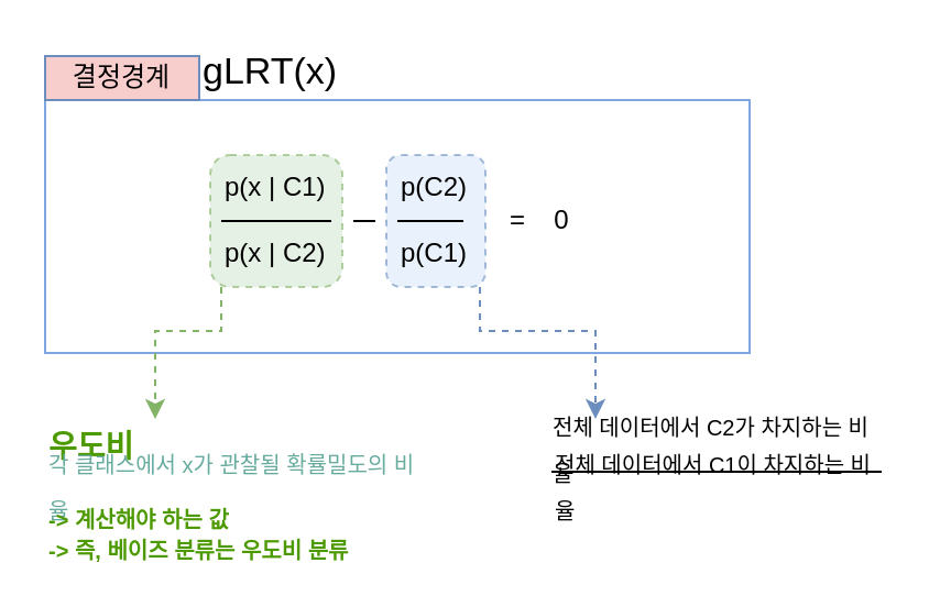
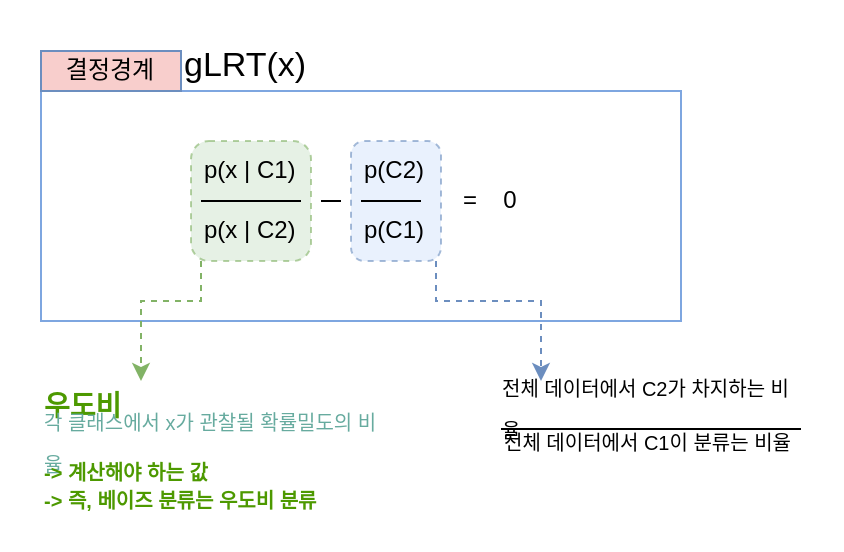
- <mxCell id="19" value="&lt;font style=&quot;font-size: 10px;&quot;&gt;전체 데이터에서 C1이 차지하는 비율&amp;nbsp;&lt;/font&gt;" style="text;strokeColor=none;align=left;fillColor=none;html=1;verticalAlign=middle;whiteSpace=wrap;rounded=0;fontSize=17;" vertex="1" parent="1"><mxGeometry x="250" y="214" width="150" height="11" as="geometry" /></mxCell>
+ <mxCell id="19" value="&lt;font style=&quot;font-size: 10px;&quot;&gt;전체 데이터에서 C1이 분류는 비율&amp;nbsp;&lt;/font&gt;" style="text;strokeColor=none;align=left;fillColor=none;html=1;verticalAlign=middle;whiteSpace=wrap;rounded=0;fontSize=17;" vertex="1" parent="1"><mxGeometry x="250" y="214" width="150" height="11" as="geometry" /></mxCell>
